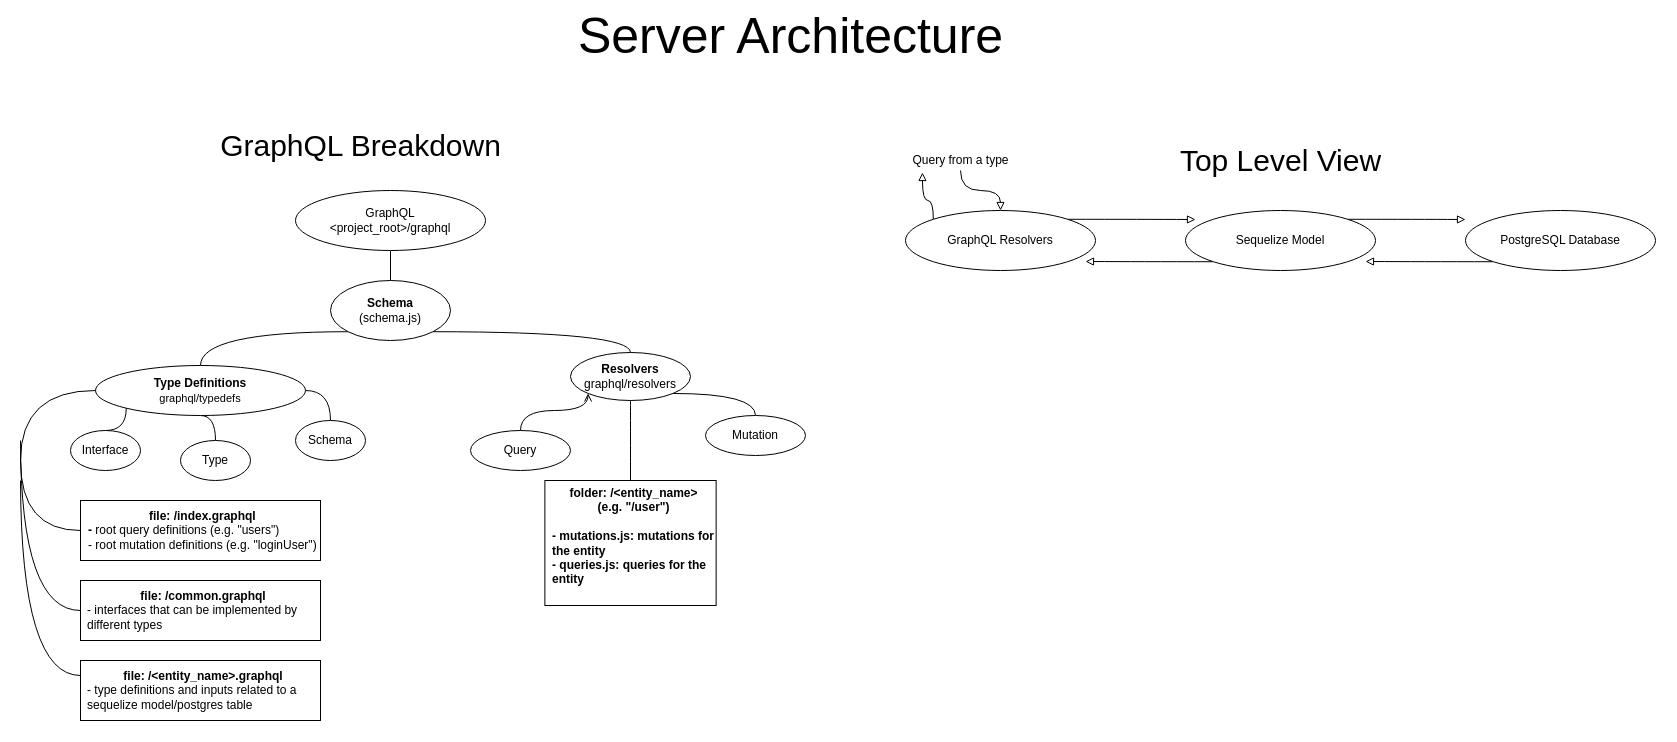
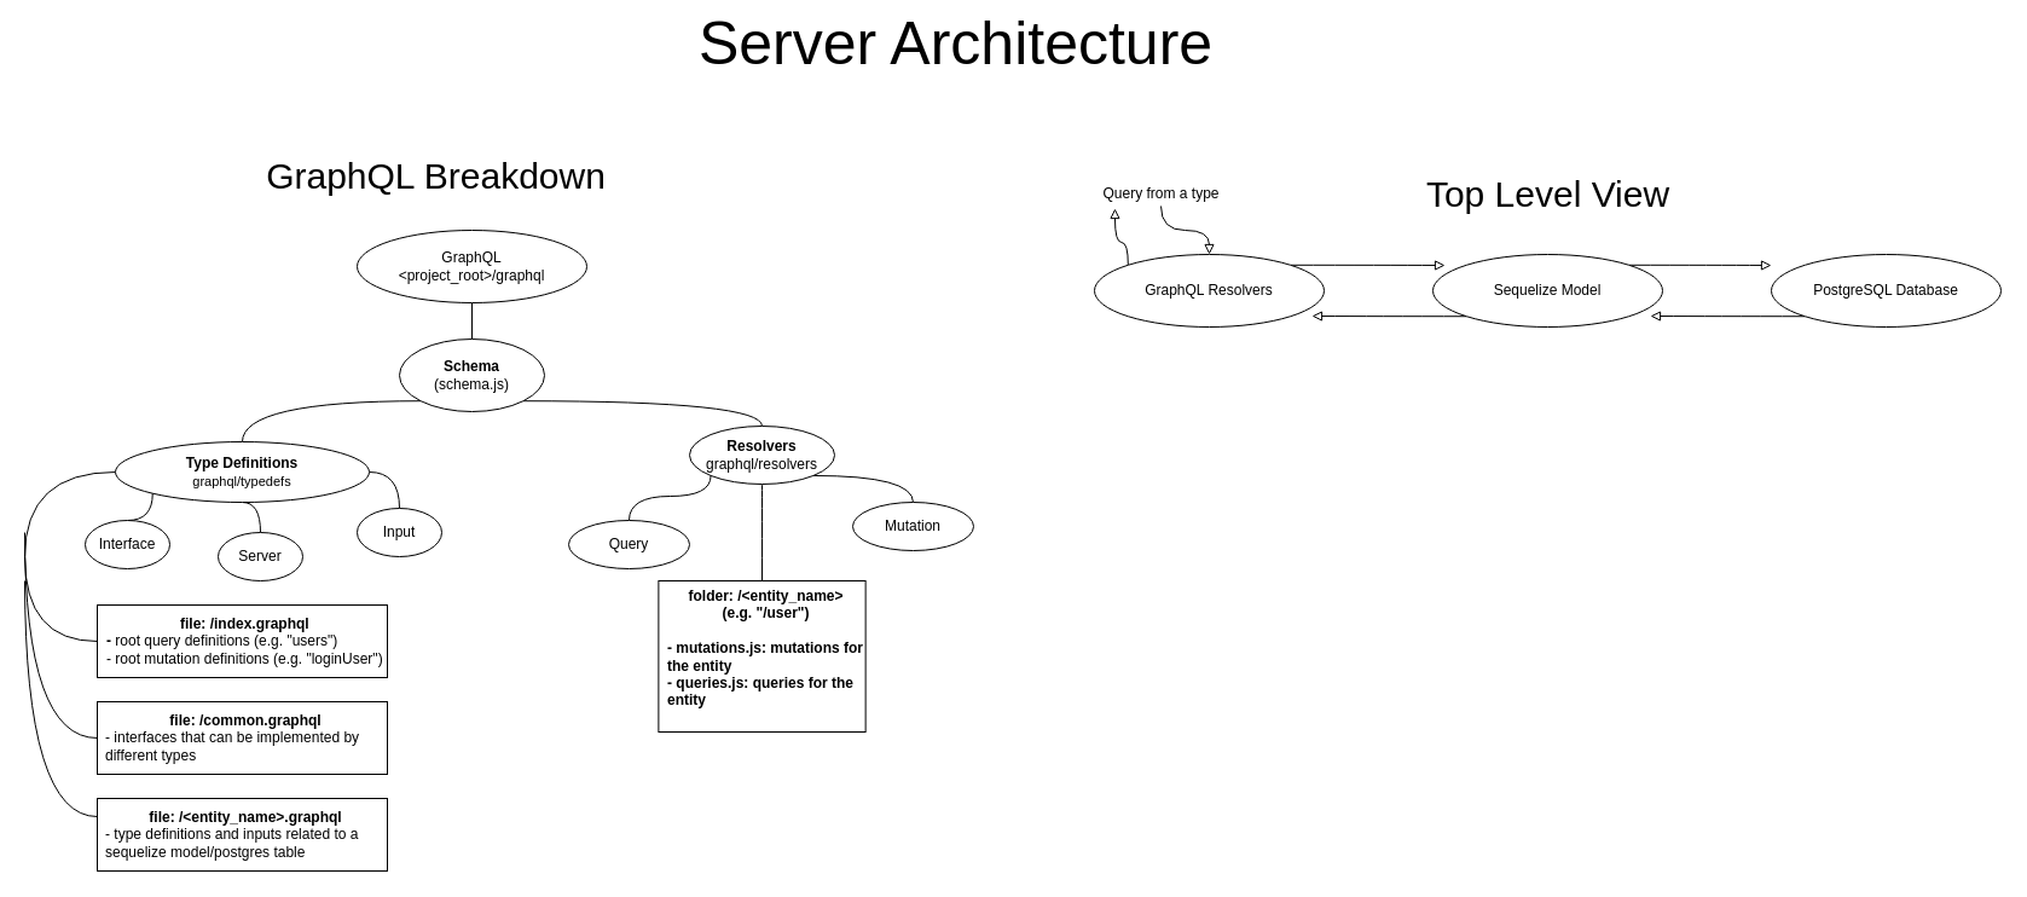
- <mxCell id="19" style="edgeStyle=orthogonalEdgeStyle;curved=1;orthogonalLoop=1;jettySize=auto;html=1;exitX=0.5;exitY=0;exitDx=0;exitDy=0;entryX=0;entryY=1;entryDx=0;entryDy=0;endArrow=open;endFill=0;" parent="1" source="20" target="13" edge="1"><mxGeometry relative="1" as="geometry" /></mxCell>
+ <mxCell id="19" style="edgeStyle=orthogonalEdgeStyle;curved=1;orthogonalLoop=1;jettySize=auto;html=1;exitX=0.5;exitY=0;exitDx=0;exitDy=0;entryX=0;entryY=1;entryDx=0;entryDy=0;endArrow=none;endFill=0;" parent="1" source="20" target="13" edge="1"><mxGeometry relative="1" as="geometry" /></mxCell>
- <mxCell id="23" value="Schema" style="ellipse;whiteSpace=wrap;html=1;" parent="1" vertex="1"><mxGeometry x="295" y="420" width="70" height="40" as="geometry" /></mxCell>
+ <mxCell id="23" value="Input" style="ellipse;whiteSpace=wrap;html=1;" parent="1" vertex="1"><mxGeometry x="295" y="420" width="70" height="40" as="geometry" /></mxCell>
- <mxCell id="22" value="Type" style="ellipse;whiteSpace=wrap;html=1;" parent="1" vertex="1"><mxGeometry x="180" y="440" width="70" height="40" as="geometry" /></mxCell>
+ <mxCell id="22" value="Server" style="ellipse;whiteSpace=wrap;html=1;" parent="1" vertex="1"><mxGeometry x="180" y="440" width="70" height="40" as="geometry" /></mxCell>
